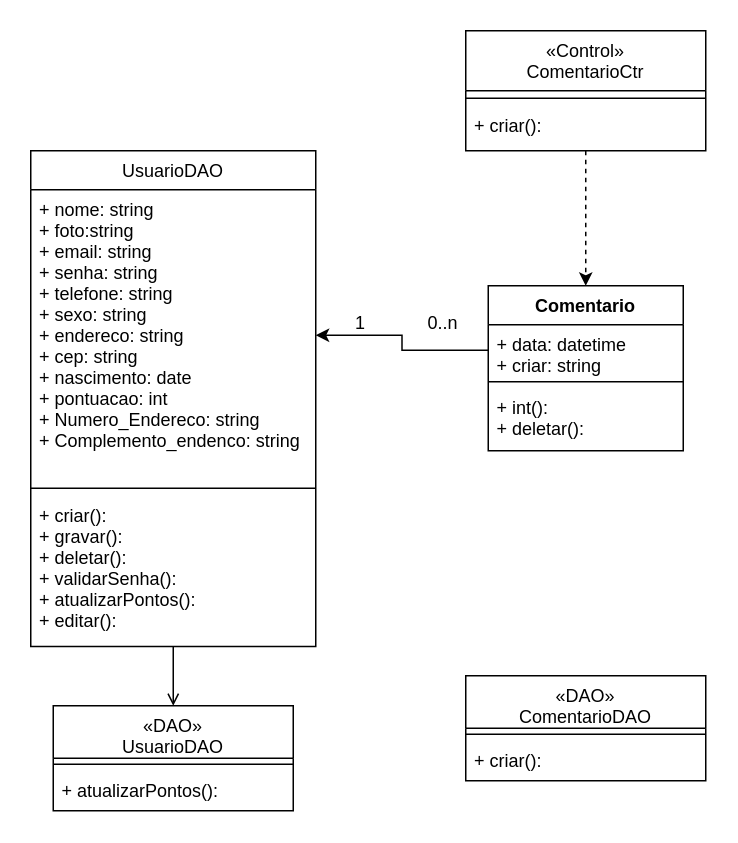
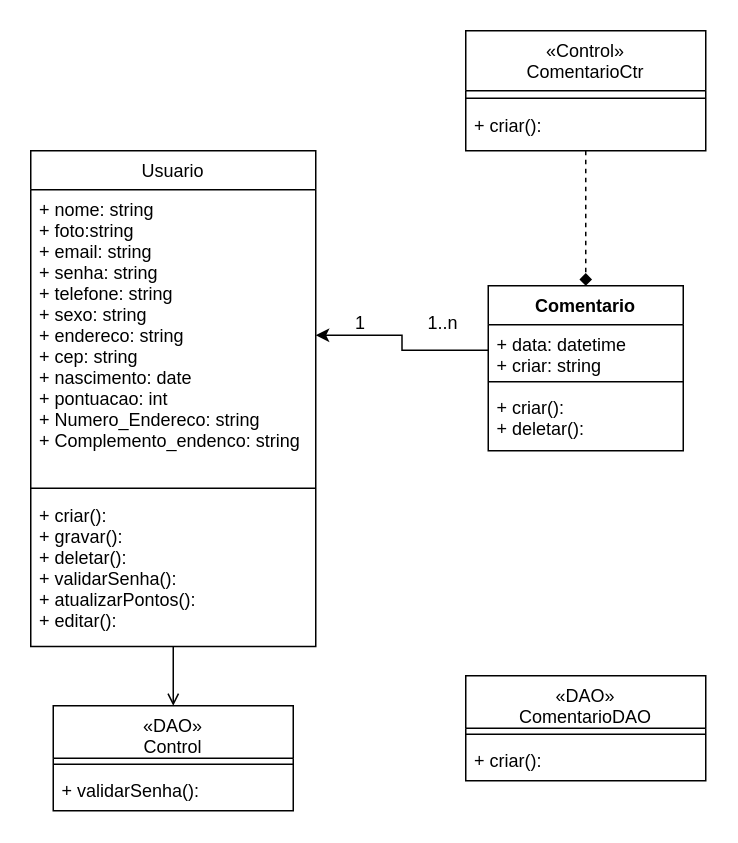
- <mxCell id="19" value="UsuarioDAO" style="swimlane;fontStyle=0;align=center;verticalAlign=top;childLayout=stackLayout;horizontal=1;startSize=26;horizontalStack=0;resizeParent=1;resizeLast=0;collapsible=1;marginBottom=0;rounded=0;shadow=0;strokeWidth=1;" vertex="1" parent="1"><mxGeometry x="20" y="100" width="190" height="330.5" as="geometry"><mxRectangle x="340" y="380" width="170" height="26" as="alternateBounds" /></mxGeometry></mxCell>
+ <mxCell id="19" value="Usuario" style="swimlane;fontStyle=0;align=center;verticalAlign=top;childLayout=stackLayout;horizontal=1;startSize=26;horizontalStack=0;resizeParent=1;resizeLast=0;collapsible=1;marginBottom=0;rounded=0;shadow=0;strokeWidth=1;" vertex="1" parent="1"><mxGeometry x="20" y="100" width="190" height="330.5" as="geometry"><mxRectangle x="340" y="380" width="170" height="26" as="alternateBounds" /></mxGeometry></mxCell>
- <mxCell id="2" style="edgeStyle=orthogonalEdgeStyle;rounded=0;orthogonalLoop=1;jettySize=auto;html=1;dashed=1;entryX=0.5;entryY=0;entryDx=0;entryDy=0;" edge="1" parent="1" source="3" target="14"><mxGeometry relative="1" as="geometry"><mxPoint x="390" y="240" as="targetPoint" /></mxGeometry></mxCell>
+ <mxCell id="2" style="edgeStyle=orthogonalEdgeStyle;rounded=0;orthogonalLoop=1;jettySize=auto;html=1;dashed=1;entryX=0.5;entryY=0;entryDx=0;entryDy=0;endArrow=diamond;" edge="1" parent="1" source="3" target="14"><mxGeometry relative="1" as="geometry"><mxPoint x="390" y="240" as="targetPoint" /></mxGeometry></mxCell>
- <mxCell id="6" value="0..n" style="text;html=1;align=center;verticalAlign=middle;whiteSpace=wrap;rounded=0;" vertex="1" parent="1"><mxGeometry x="265" y="200" width="60" height="30" as="geometry" /></mxCell>
+ <mxCell id="6" value="1..n" style="text;html=1;align=center;verticalAlign=middle;whiteSpace=wrap;rounded=0;" vertex="1" parent="1"><mxGeometry x="265" y="200" width="60" height="30" as="geometry" /></mxCell>
- <mxCell id="17" value="+ int():&#10;+ deletar(): " style="text;align=left;verticalAlign=top;spacingLeft=4;spacingRight=4;overflow=hidden;rotatable=0;points=[[0,0.5],[1,0.5]];portConstraint=eastwest;" vertex="1" parent="14"><mxGeometry y="68" width="130" height="42" as="geometry" /></mxCell>
+ <mxCell id="17" value="+ criar():&#10;+ deletar(): " style="text;align=left;verticalAlign=top;spacingLeft=4;spacingRight=4;overflow=hidden;rotatable=0;points=[[0,0.5],[1,0.5]];portConstraint=eastwest;" vertex="1" parent="14"><mxGeometry y="68" width="130" height="42" as="geometry" /></mxCell>
- <mxCell id="8" value="«DAO»&#10;UsuarioDAO&#10;" style="swimlane;fontStyle=0;align=center;verticalAlign=top;childLayout=stackLayout;horizontal=1;startSize=35;horizontalStack=0;resizeParent=1;resizeLast=0;collapsible=1;marginBottom=0;rounded=0;shadow=0;strokeWidth=1;" vertex="1" parent="1"><mxGeometry x="35" y="470" width="160" height="70" as="geometry"><mxRectangle x="340" y="380" width="170" height="26" as="alternateBounds" /></mxGeometry></mxCell>
+ <mxCell id="8" value="«DAO»&#10;Control&#10;" style="swimlane;fontStyle=0;align=center;verticalAlign=top;childLayout=stackLayout;horizontal=1;startSize=35;horizontalStack=0;resizeParent=1;resizeLast=0;collapsible=1;marginBottom=0;rounded=0;shadow=0;strokeWidth=1;" vertex="1" parent="1"><mxGeometry x="35" y="470" width="160" height="70" as="geometry"><mxRectangle x="340" y="380" width="170" height="26" as="alternateBounds" /></mxGeometry></mxCell>
- <mxCell id="10" value="+ atualizarPontos():" style="text;align=left;verticalAlign=top;spacingLeft=4;spacingRight=4;overflow=hidden;rotatable=0;points=[[0,0.5],[1,0.5]];portConstraint=eastwest;" vertex="1" parent="8"><mxGeometry y="43" width="160" height="27" as="geometry" /></mxCell>
+ <mxCell id="10" value="+ validarSenha():" style="text;align=left;verticalAlign=top;spacingLeft=4;spacingRight=4;overflow=hidden;rotatable=0;points=[[0,0.5],[1,0.5]];portConstraint=eastwest;" vertex="1" parent="8"><mxGeometry y="43" width="160" height="27" as="geometry" /></mxCell>
